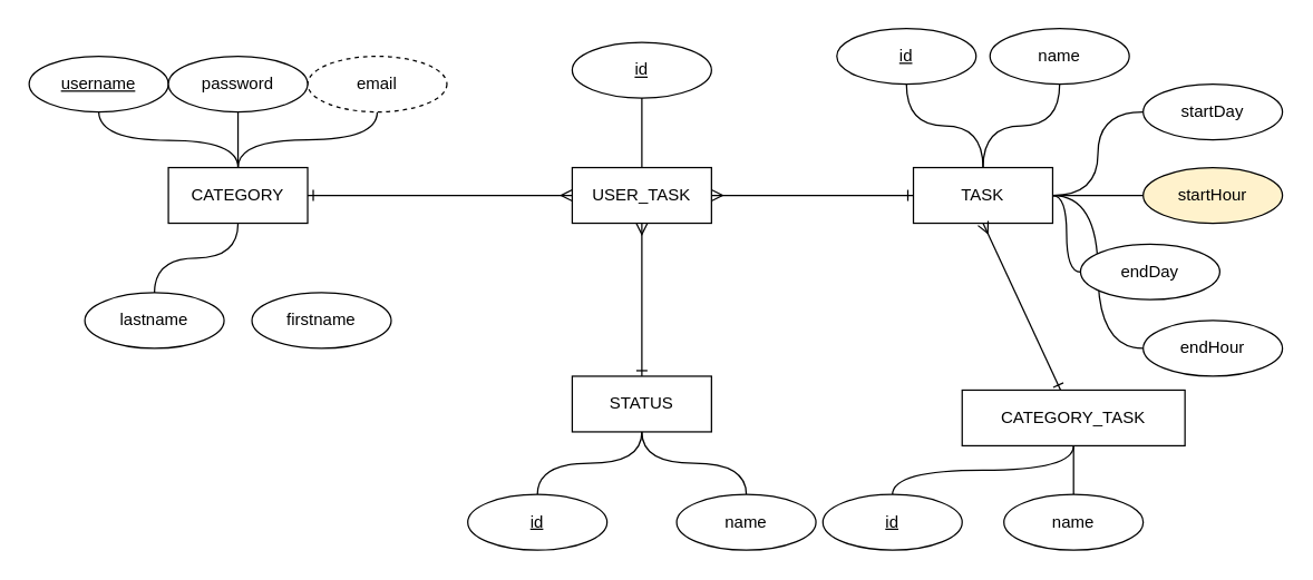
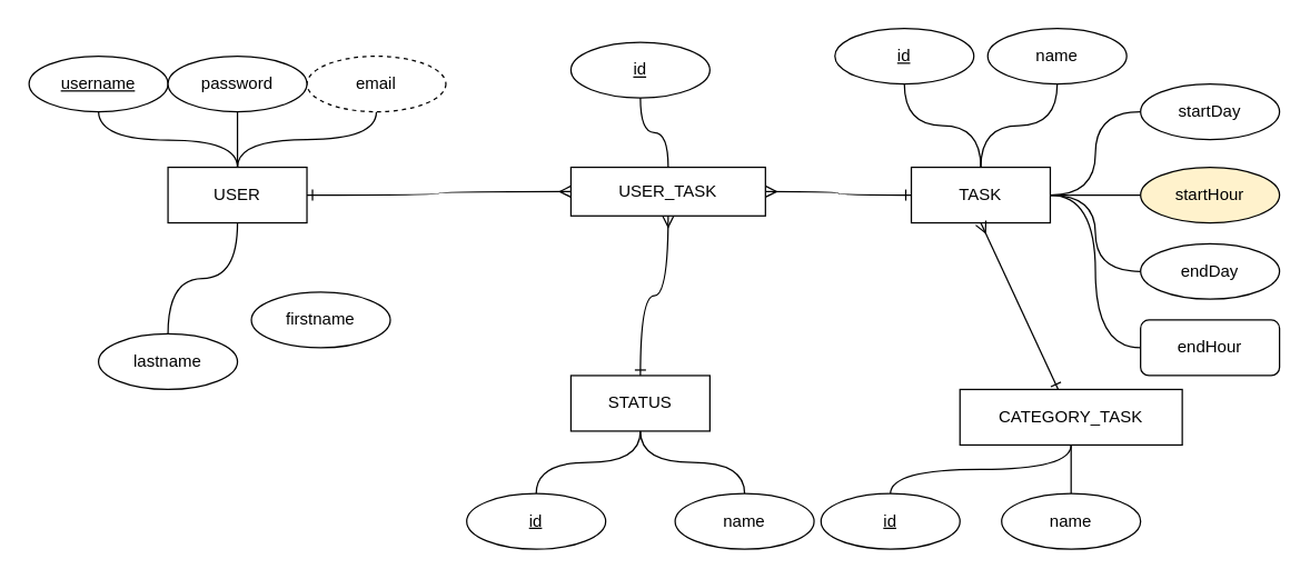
- <mxCell id="6" value="CATEGORY" style="whiteSpace=wrap;html=1;align=center;" parent="1" vertex="1"><mxGeometry x="120" y="120" width="100" height="40" as="geometry" /></mxCell>
+ <mxCell id="6" value="USER" style="whiteSpace=wrap;html=1;align=center;" parent="1" vertex="1"><mxGeometry x="120" y="120" width="100" height="40" as="geometry" /></mxCell>
- <mxCell id="31" value="USER_TASK" style="whiteSpace=wrap;html=1;align=center;" parent="1" vertex="1"><mxGeometry x="410" y="120" width="100" height="40" as="geometry" /></mxCell>
+ <mxCell id="31" value="USER_TASK" style="whiteSpace=wrap;html=1;align=center;" parent="1" vertex="1"><mxGeometry x="410" y="120" width="140" height="35" as="geometry" /></mxCell>
- <mxCell id="39" value="endDay" style="ellipse;whiteSpace=wrap;html=1;align=center;" parent="1" vertex="1"><mxGeometry x="775" y="175" width="100" height="40" as="geometry" /></mxCell>
+ <mxCell id="39" value="endDay" style="ellipse;whiteSpace=wrap;html=1;align=center;" parent="1" vertex="1"><mxGeometry x="820" y="175" width="100" height="40" as="geometry" /></mxCell>
- <mxCell id="20" value="lastname" style="ellipse;whiteSpace=wrap;html=1;align=center;" parent="1" vertex="1"><mxGeometry x="60" y="210" width="100" height="40" as="geometry" /></mxCell>
+ <mxCell id="20" value="lastname" style="ellipse;whiteSpace=wrap;html=1;align=center;" parent="1" vertex="1"><mxGeometry x="70" y="240" width="100" height="40" as="geometry" /></mxCell>
- <mxCell id="41" value="endHour" style="ellipse;whiteSpace=wrap;html=1;align=center;" parent="1" vertex="1"><mxGeometry x="820" y="230" width="100" height="40" as="geometry" /></mxCell>
+ <mxCell id="41" value="endHour" style="whiteSpace=wrap;html=1;align=center;rounded=1;" parent="1" vertex="1"><mxGeometry x="820" y="230" width="100" height="40" as="geometry" /></mxCell>
